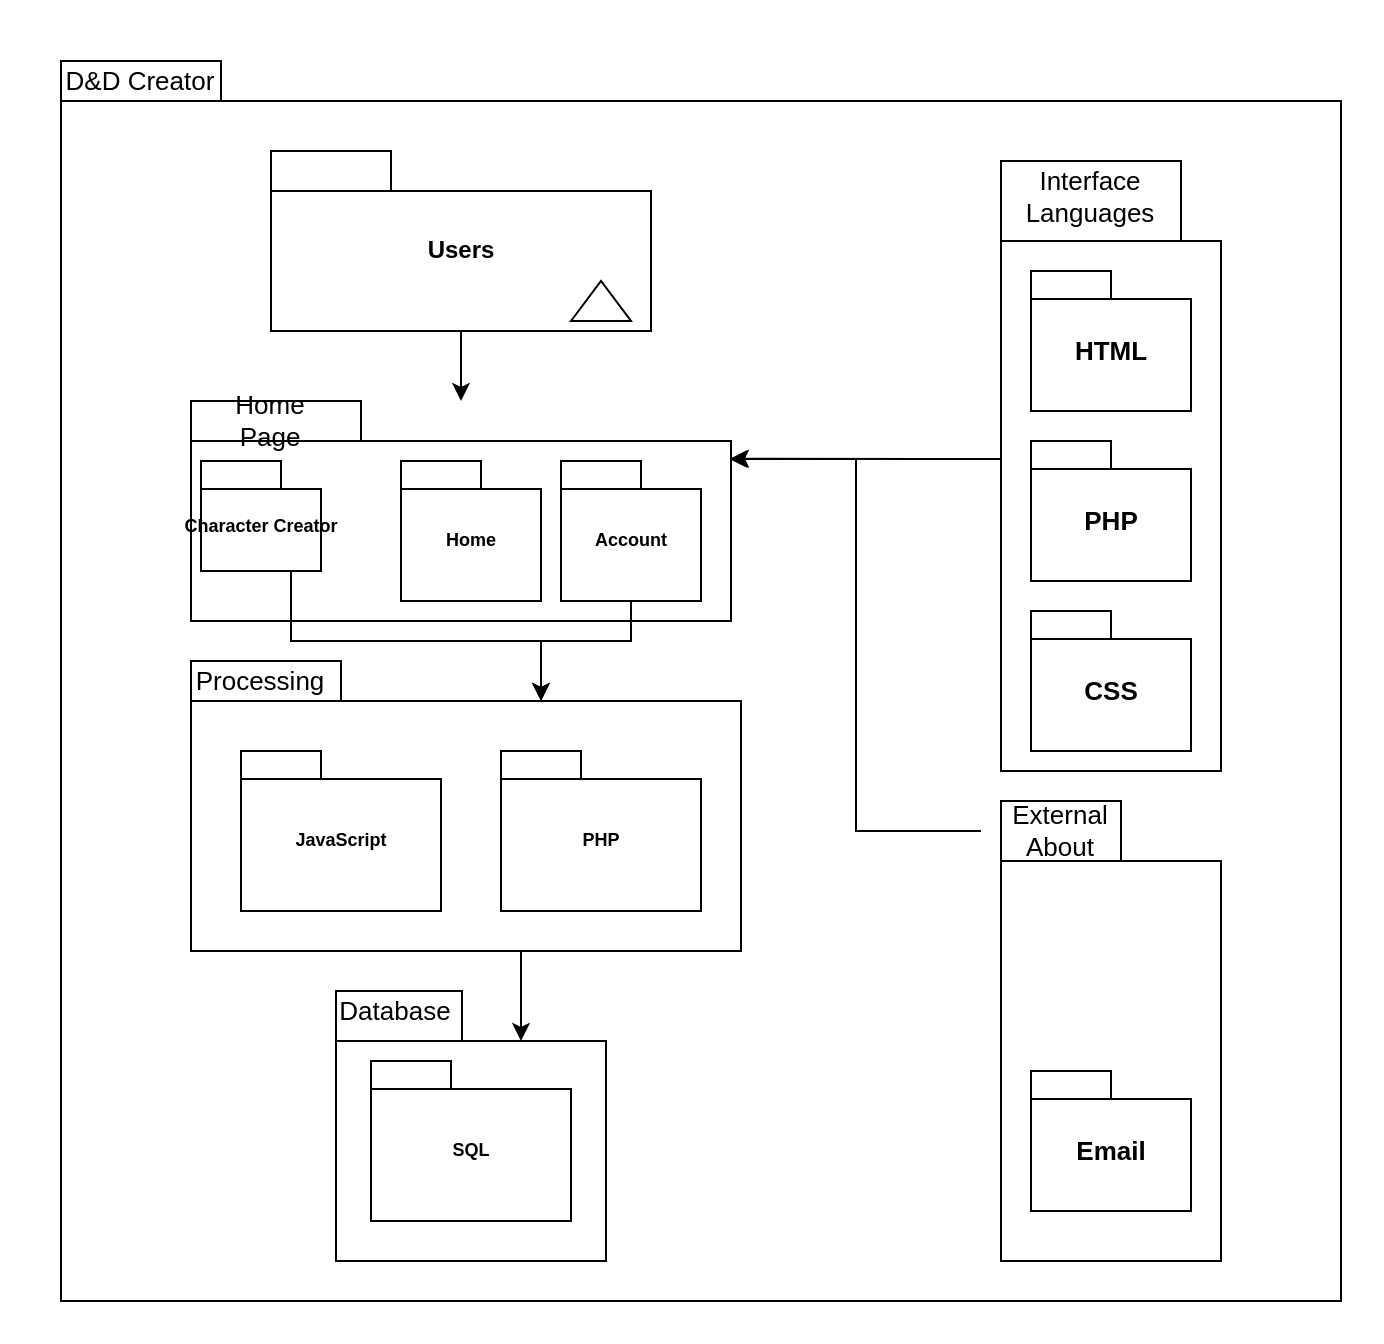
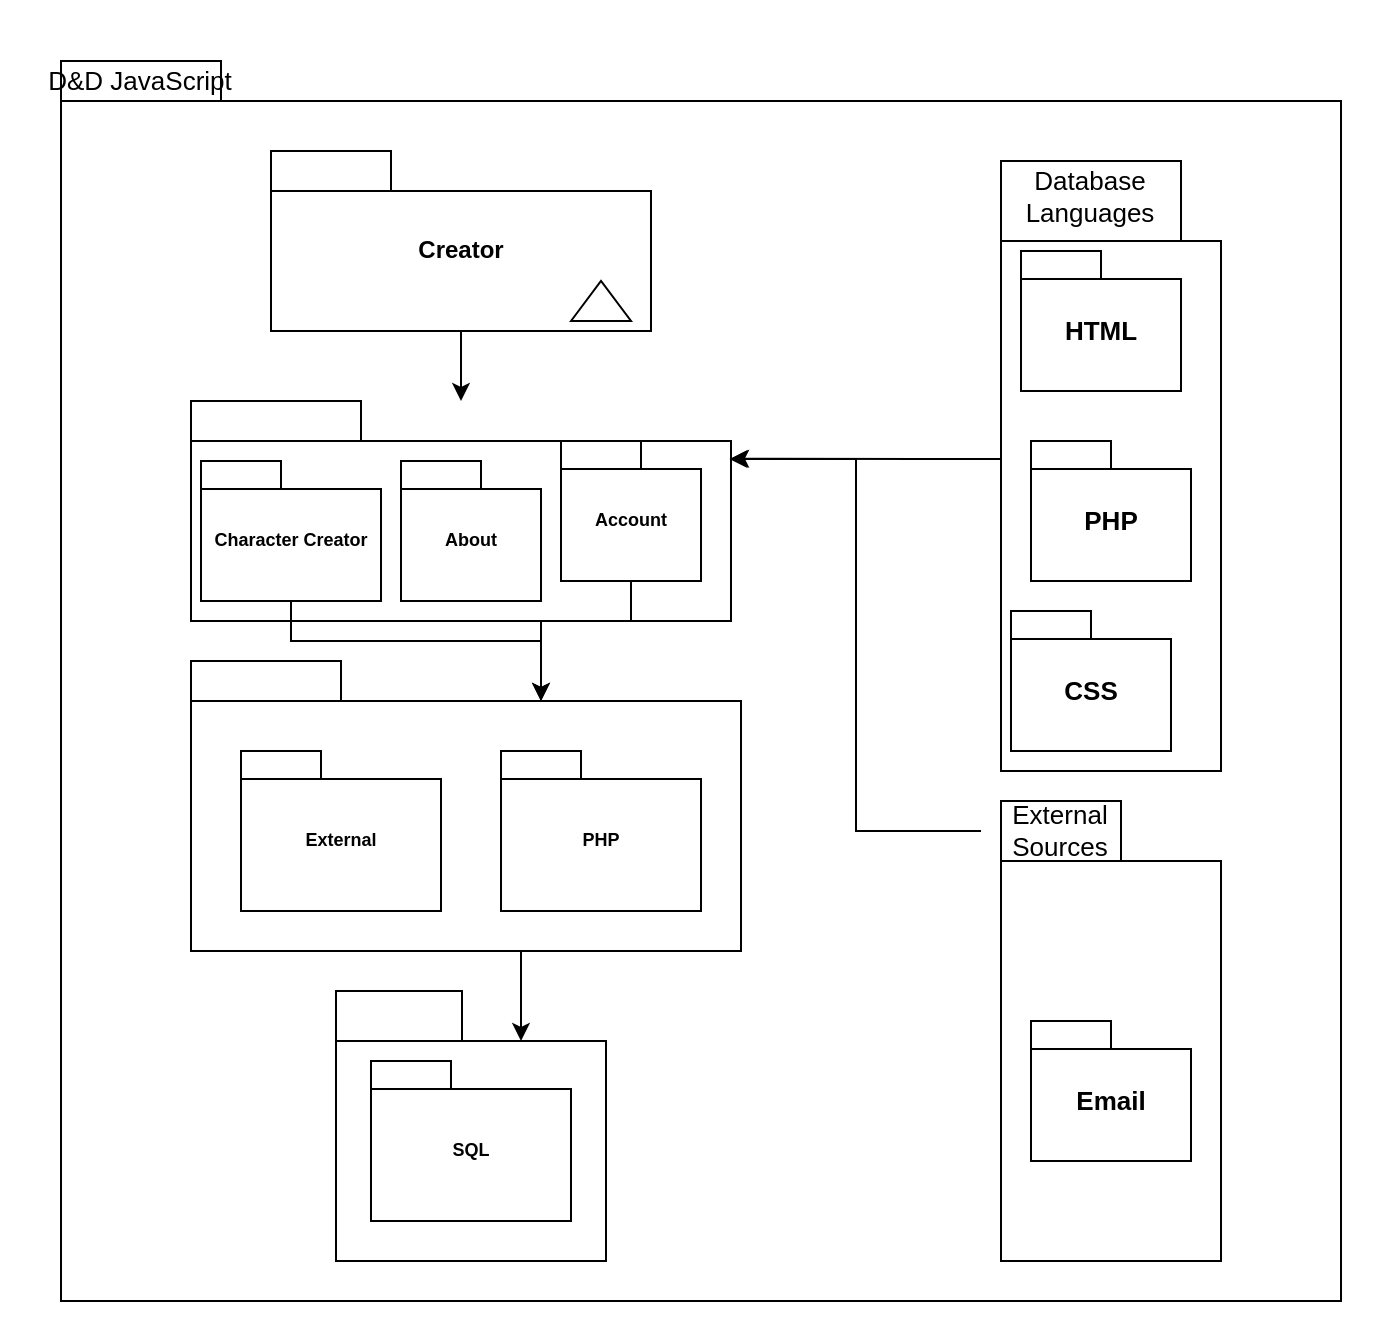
- <mxCell id="3" value="&lt;font style=&quot;font-size: 13px;&quot;&gt;D&amp;amp;D Creator&lt;/font&gt;" style="text;html=1;strokeColor=none;fillColor=none;align=center;verticalAlign=middle;whiteSpace=wrap;rounded=0;fontSize=13;" vertex="1" parent="1"><mxGeometry x="20" y="20" width="100" height="40" as="geometry" /></mxCell>
+ <mxCell id="3" value="&lt;font style=&quot;font-size: 13px;&quot;&gt;D&amp;amp;D JavaScript&lt;/font&gt;" style="text;html=1;strokeColor=none;fillColor=none;align=center;verticalAlign=middle;whiteSpace=wrap;rounded=0;fontSize=13;" vertex="1" parent="1"><mxGeometry x="20" y="20" width="100" height="40" as="geometry" /></mxCell>
- <mxCell id="14" value="&lt;font style=&quot;font-size: 13px&quot;&gt;Interface Languages&lt;/font&gt;" style="text;html=1;strokeColor=none;fillColor=none;align=center;verticalAlign=middle;whiteSpace=wrap;rounded=0;fontSize=9;spacing=0;" vertex="1" parent="1"><mxGeometry x="490" y="80" width="110" height="35" as="geometry" /></mxCell>
+ <mxCell id="14" value="&lt;font style=&quot;font-size: 13px&quot;&gt;Database Languages&lt;/font&gt;" style="text;html=1;strokeColor=none;fillColor=none;align=center;verticalAlign=middle;whiteSpace=wrap;rounded=0;fontSize=9;spacing=0;" vertex="1" parent="1"><mxGeometry x="490" y="80" width="110" height="35" as="geometry" /></mxCell>
- <mxCell id="4" value="Users" style="shape=folder;fontStyle=1;spacingTop=10;tabWidth=60;tabHeight=20;tabPosition=left;html=1;" vertex="1" parent="1"><mxGeometry x="135" y="75" width="190" height="90" as="geometry" /></mxCell>
+ <mxCell id="4" value="Creator" style="shape=folder;fontStyle=1;spacingTop=10;tabWidth=60;tabHeight=20;tabPosition=left;html=1;" vertex="1" parent="1"><mxGeometry x="135" y="75" width="190" height="90" as="geometry" /></mxCell>
- <mxCell id="11" value="HTML" style="shape=folder;fontStyle=1;spacingTop=10;tabWidth=40;tabHeight=14;tabPosition=left;html=1;fontSize=13;" vertex="1" parent="1"><mxGeometry x="515" y="135" width="80" height="70" as="geometry" /></mxCell>
+ <mxCell id="11" value="HTML" style="shape=folder;fontStyle=1;spacingTop=10;tabWidth=40;tabHeight=14;tabPosition=left;html=1;fontSize=13;" vertex="1" parent="1"><mxGeometry x="510" y="125" width="80" height="70" as="geometry" /></mxCell>
- <mxCell id="7" value="Home Page" style="text;html=1;strokeColor=none;fillColor=none;align=center;verticalAlign=middle;whiteSpace=wrap;rounded=0;fontSize=13;" vertex="1" parent="1"><mxGeometry x="100" y="200" width="70" height="20" as="geometry" /></mxCell>
- <mxCell id="16" value="Character Creator" style="shape=folder;fontStyle=1;spacingTop=10;tabWidth=40;tabHeight=14;tabPosition=left;html=1;fontSize=9;" vertex="1" parent="1"><mxGeometry x="100" y="230" width="60" height="55" as="geometry" /></mxCell>
+ <mxCell id="16" value="Character Creator" style="shape=folder;fontStyle=1;spacingTop=10;tabWidth=40;tabHeight=14;tabPosition=left;html=1;fontSize=9;" vertex="1" parent="1"><mxGeometry x="100" y="230" width="90" height="70" as="geometry" /></mxCell>
- <mxCell id="19" value="Account" style="shape=folder;fontStyle=1;spacingTop=10;tabWidth=40;tabHeight=14;tabPosition=left;html=1;fontSize=9;" vertex="1" parent="1"><mxGeometry x="280" y="230" width="70" height="70" as="geometry" /></mxCell>
+ <mxCell id="19" value="Account" style="shape=folder;fontStyle=1;spacingTop=10;tabWidth=40;tabHeight=14;tabPosition=left;html=1;fontSize=9;" vertex="1" parent="1"><mxGeometry x="280" y="220" width="70" height="70" as="geometry" /></mxCell>
- <mxCell id="17" value="Home" style="shape=folder;fontStyle=1;spacingTop=10;tabWidth=40;tabHeight=14;tabPosition=left;html=1;fontSize=9;" vertex="1" parent="1"><mxGeometry x="200" y="230" width="70" height="70" as="geometry" /></mxCell>
+ <mxCell id="17" value="About" style="shape=folder;fontStyle=1;spacingTop=10;tabWidth=40;tabHeight=14;tabPosition=left;html=1;fontSize=9;" vertex="1" parent="1"><mxGeometry x="200" y="230" width="70" height="70" as="geometry" /></mxCell>
- <mxCell id="26" value="Processing" style="text;html=1;strokeColor=none;fillColor=none;align=center;verticalAlign=middle;whiteSpace=wrap;rounded=0;fontSize=13;" vertex="1" parent="1"><mxGeometry x="110" y="330" width="40" height="20" as="geometry" /></mxCell>
- <mxCell id="13" value="CSS" style="shape=folder;fontStyle=1;spacingTop=10;tabWidth=40;tabHeight=14;tabPosition=left;html=1;fontSize=13;" vertex="1" parent="1"><mxGeometry x="515" y="305" width="80" height="70" as="geometry" /></mxCell>
+ <mxCell id="13" value="CSS" style="shape=folder;fontStyle=1;spacingTop=10;tabWidth=40;tabHeight=14;tabPosition=left;html=1;fontSize=13;" vertex="1" parent="1"><mxGeometry x="505" y="305" width="80" height="70" as="geometry" /></mxCell>
- <mxCell id="31" value="External About" style="text;html=1;strokeColor=none;fillColor=none;align=center;verticalAlign=middle;whiteSpace=wrap;rounded=0;fontSize=13;" vertex="1" parent="1"><mxGeometry x="490" y="400" width="80" height="30" as="geometry" /></mxCell>
+ <mxCell id="31" value="External Sources" style="text;html=1;strokeColor=none;fillColor=none;align=center;verticalAlign=middle;whiteSpace=wrap;rounded=0;fontSize=13;" vertex="1" parent="1"><mxGeometry x="490" y="400" width="80" height="30" as="geometry" /></mxCell>
- <mxCell id="27" value="JavaScript" style="shape=folder;fontStyle=1;spacingTop=10;tabWidth=40;tabHeight=14;tabPosition=left;html=1;fontSize=9;" vertex="1" parent="1"><mxGeometry x="120" y="375" width="100" height="80" as="geometry" /></mxCell>
+ <mxCell id="27" value="External" style="shape=folder;fontStyle=1;spacingTop=10;tabWidth=40;tabHeight=14;tabPosition=left;html=1;fontSize=9;" vertex="1" parent="1"><mxGeometry x="120" y="375" width="100" height="80" as="geometry" /></mxCell>
- <mxCell id="22" value="Database" style="text;html=1;strokeColor=none;fillColor=none;align=center;verticalAlign=middle;whiteSpace=wrap;rounded=0;fontSize=13;spacingRight=0;spacingLeft=15;" vertex="1" parent="1"><mxGeometry x="170" y="495" width="40" height="20" as="geometry" /></mxCell>
- <mxCell id="32" value="Email" style="shape=folder;fontStyle=1;spacingTop=10;tabWidth=40;tabHeight=14;tabPosition=left;html=1;fontSize=13;" vertex="1" parent="1"><mxGeometry x="515" y="535" width="80" height="70" as="geometry" /></mxCell>
+ <mxCell id="32" value="Email" style="shape=folder;fontStyle=1;spacingTop=10;tabWidth=40;tabHeight=14;tabPosition=left;html=1;fontSize=13;" vertex="1" parent="1"><mxGeometry x="515" y="510" width="80" height="70" as="geometry" /></mxCell>
